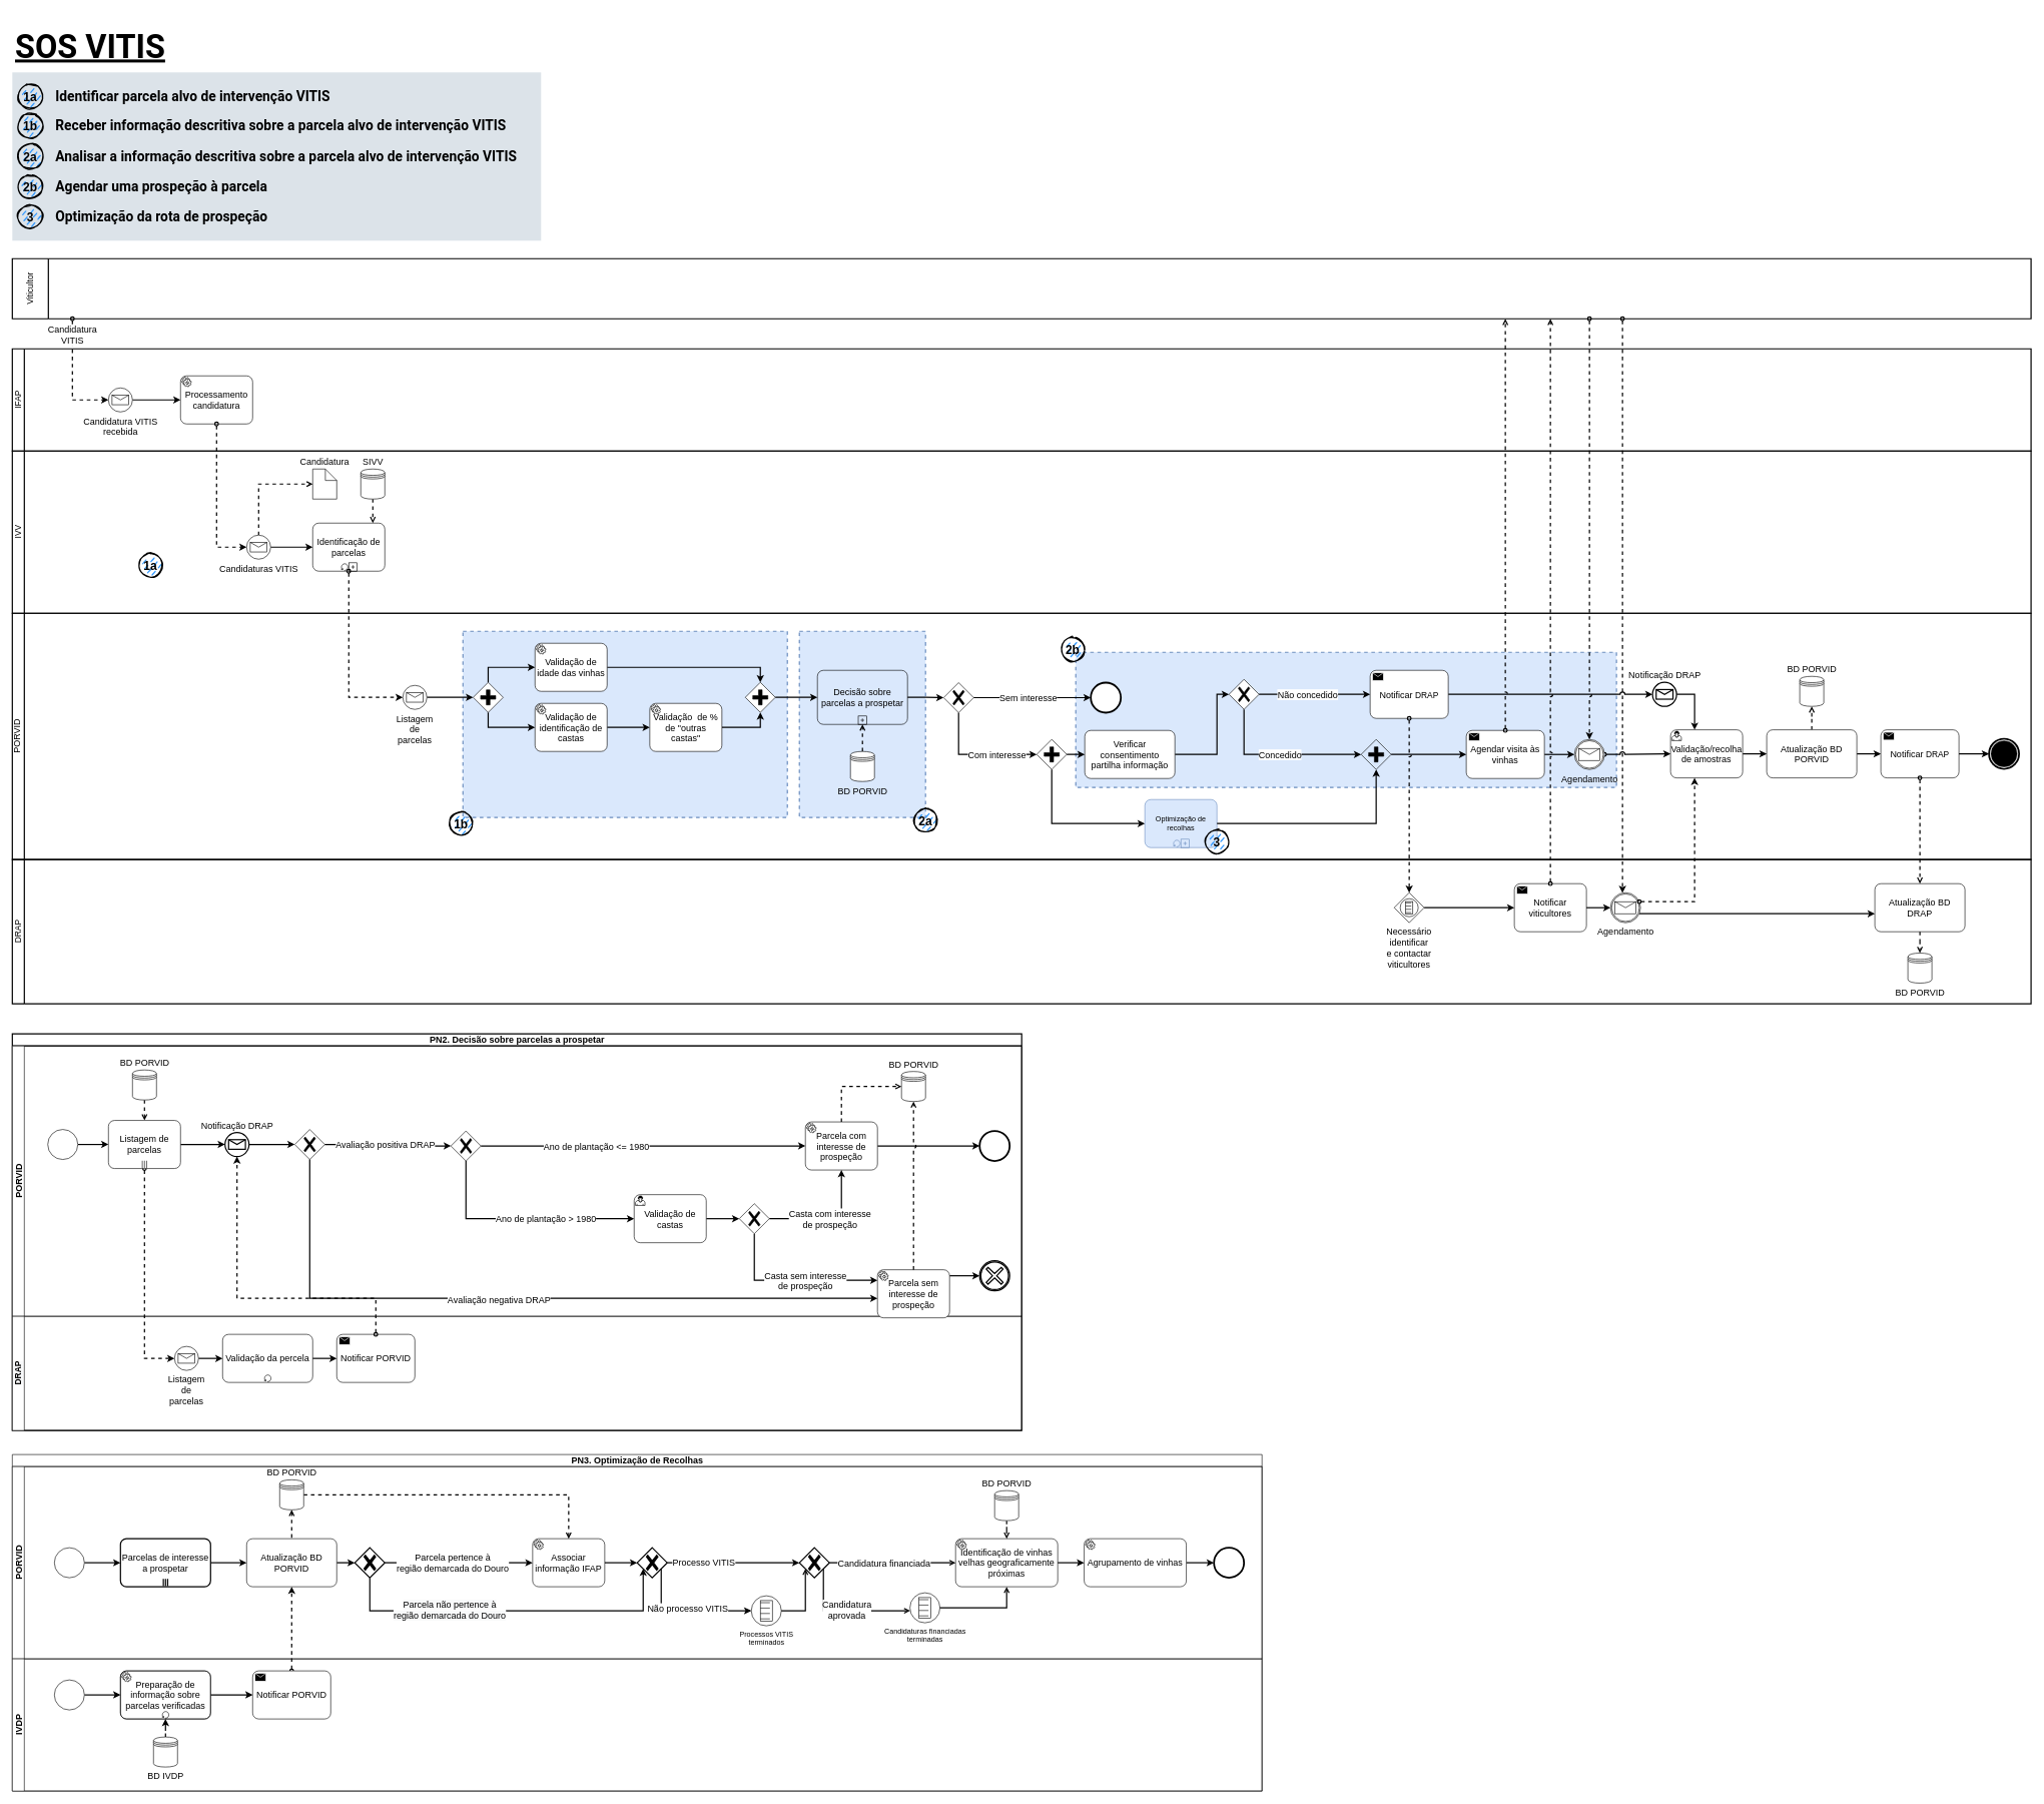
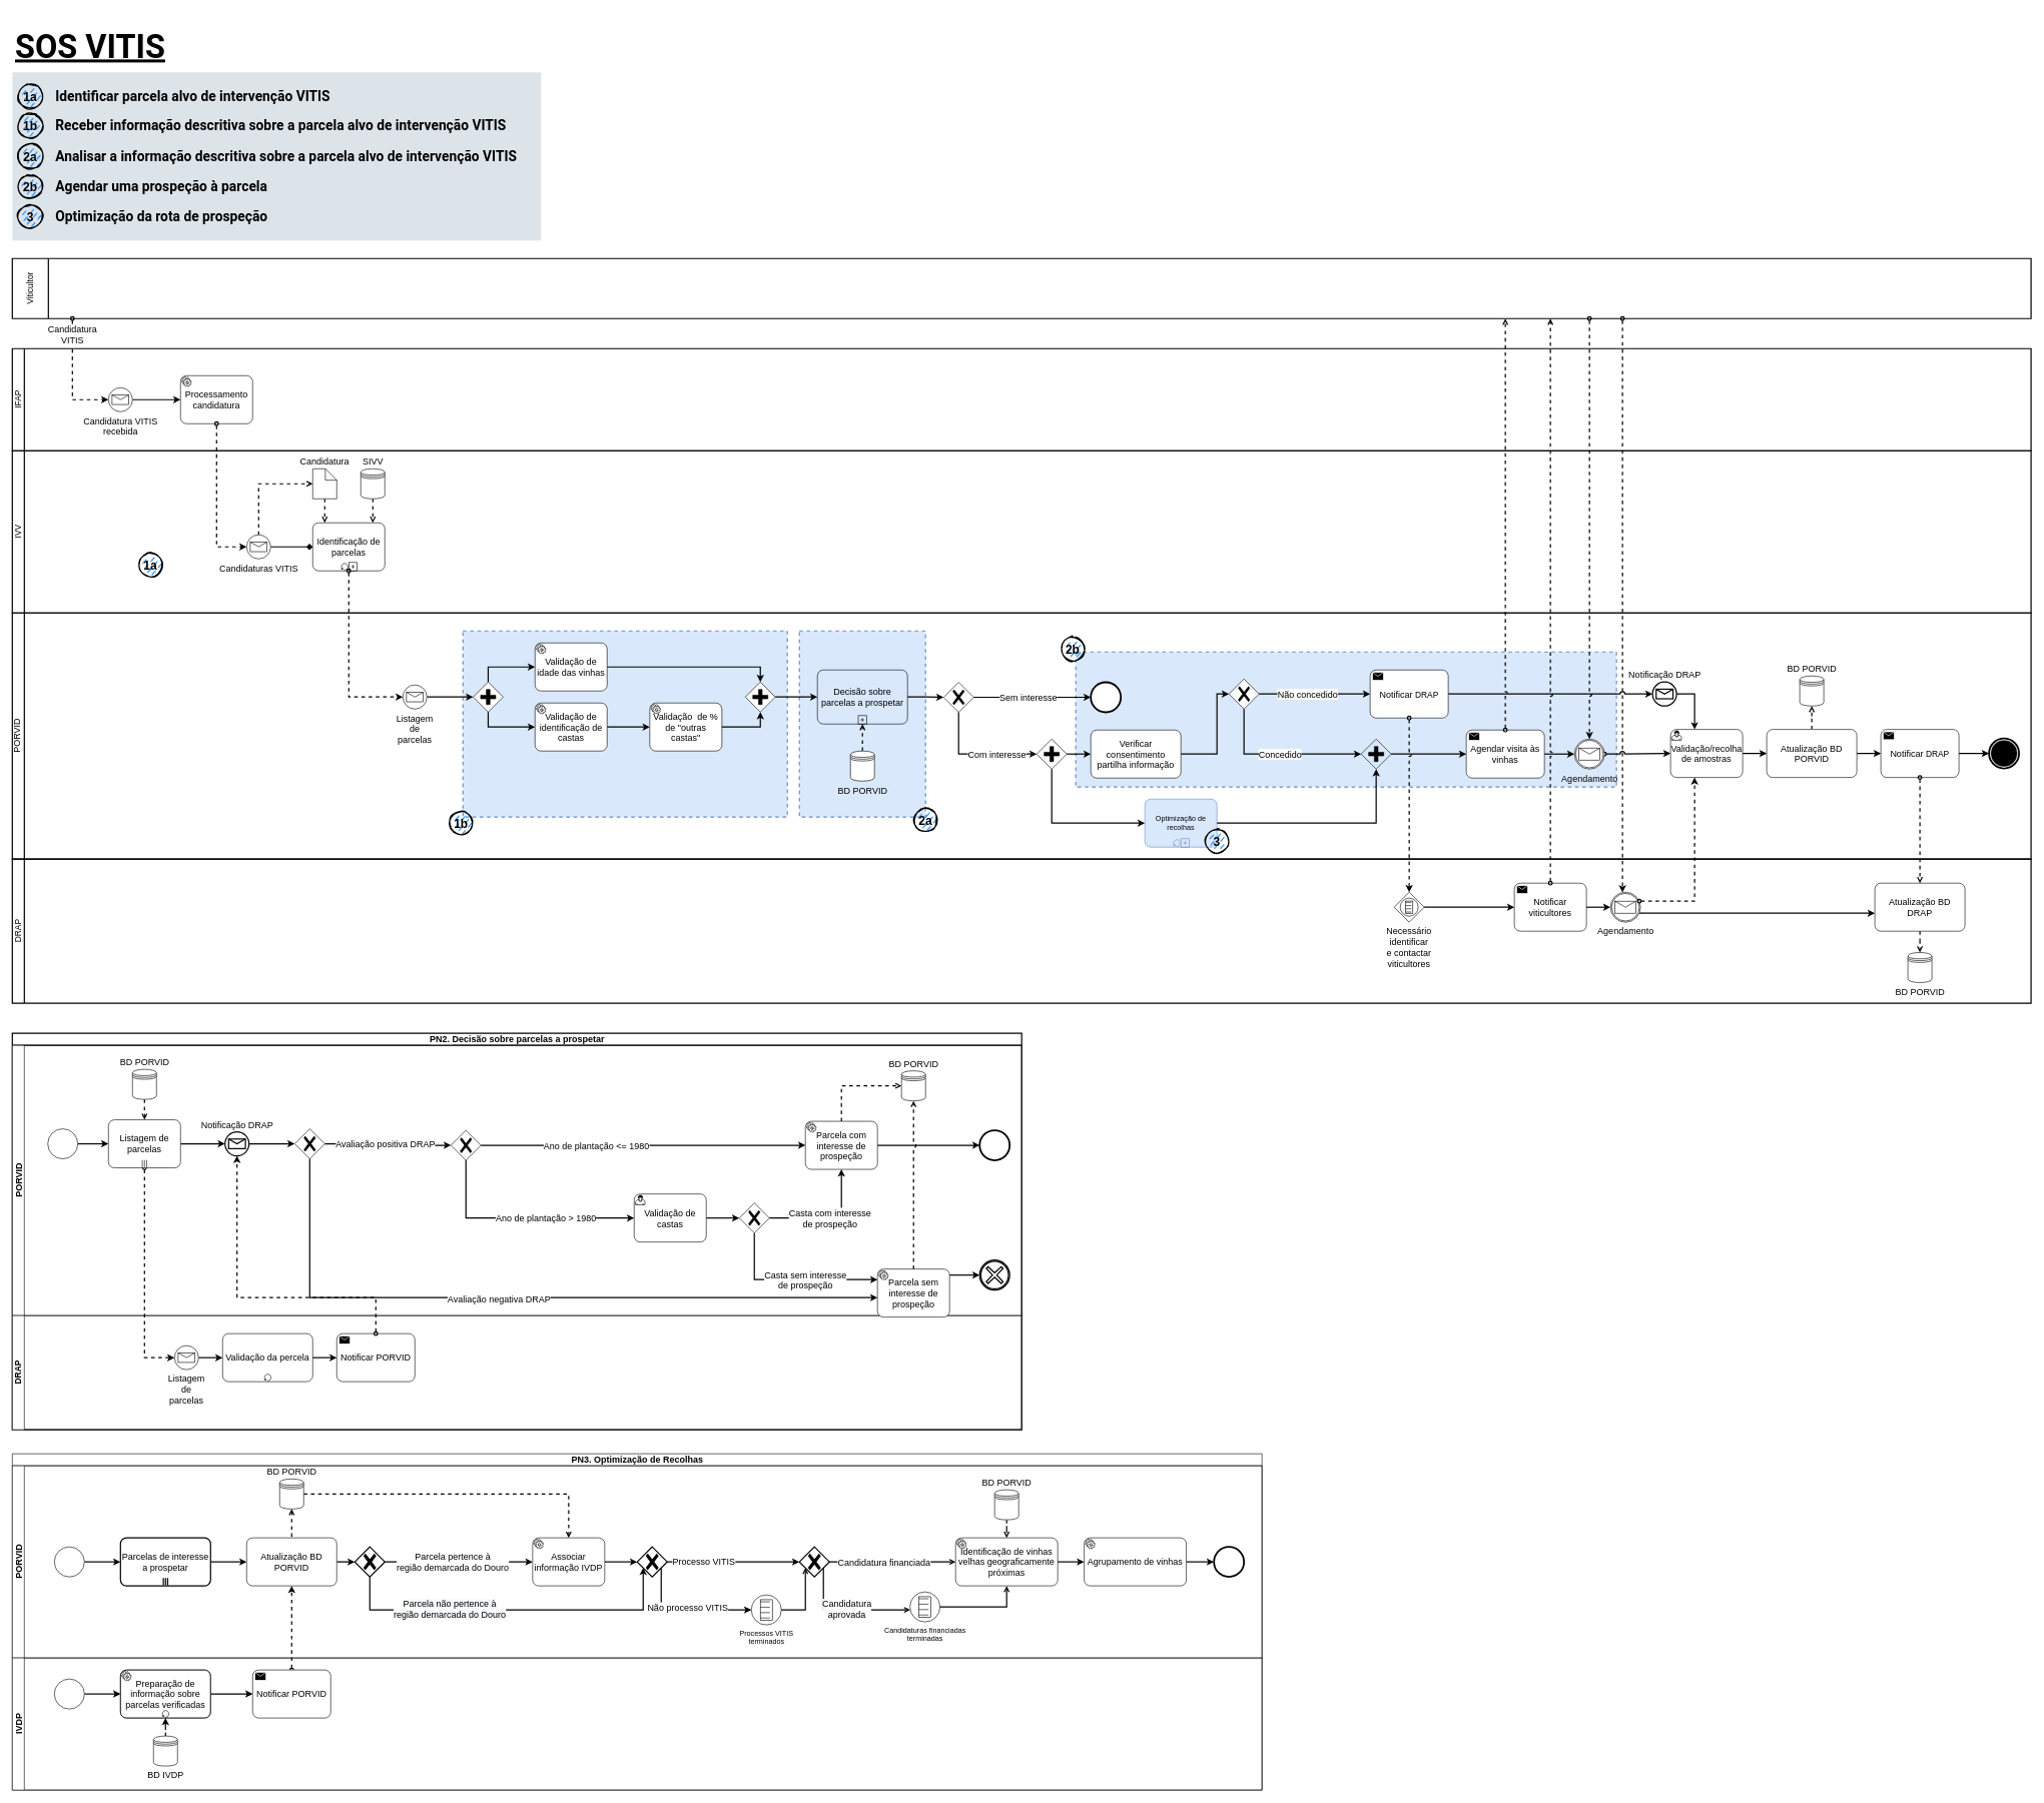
+ <mxCell id="14" style="edgeStyle=orthogonalEdgeStyle;rounded=0;jumpStyle=none;orthogonalLoop=1;jettySize=auto;html=1;dashed=1;fontSize=15;startArrow=none;startFill=0;endArrow=open;endFill=0;strokeWidth=2;" parent="9" source="15" target="13" edge="1"><mxGeometry relative="1" as="geometry"><Array as="points"><mxPoint x="520" y="110" /><mxPoint x="520" y="110" /></Array></mxGeometry></mxCell>
- <mxCell id="10" value="" style="edgeStyle=orthogonalEdgeStyle;rounded=0;jumpStyle=none;orthogonalLoop=1;jettySize=auto;html=1;fontSize=15;startArrow=none;startFill=0;strokeWidth=2;" parent="9" source="12" target="13" edge="1"><mxGeometry relative="1" as="geometry" /></mxCell>
+ <mxCell id="10" value="" style="edgeStyle=orthogonalEdgeStyle;rounded=0;jumpStyle=none;orthogonalLoop=1;jettySize=auto;html=1;fontSize=15;startArrow=none;startFill=0;strokeWidth=2;endArrow=diamond;" parent="9" source="12" target="13" edge="1"><mxGeometry relative="1" as="geometry" /></mxCell>
- <mxCell id="40" value="Verificar consentimento partilha informação" style="points=[[0.25,0,0],[0.5,0,0],[0.75,0,0],[1,0.25,0],[1,0.5,0],[1,0.75,0],[0.75,1,0],[0.5,1,0],[0.25,1,0],[0,0.75,0],[0,0.5,0],[0,0.25,0]];shape=mxgraph.bpmn.task;whiteSpace=wrap;rectStyle=rounded;size=10;taskMarker=abstract;rounded=0;shadow=0;glass=0;sketch=0;fontSize=15;align=center;verticalAlign=middle;html=1;" parent="20" vertex="1"><mxGeometry x="1785" y="195" width="150" height="80" as="geometry" /></mxCell>
+ <mxCell id="40" value="Verificar consentimento partilha informação" style="points=[[0.25,0,0],[0.5,0,0],[0.75,0,0],[1,0.25,0],[1,0.5,0],[1,0.75,0],[0.75,1,0],[0.5,1,0],[0.25,1,0],[0,0.75,0],[0,0.5,0],[0,0.25,0]];shape=mxgraph.bpmn.task;whiteSpace=wrap;rectStyle=rounded;size=10;taskMarker=abstract;rounded=0;shadow=0;glass=0;sketch=0;fontSize=15;align=center;verticalAlign=middle;html=1;" parent="20" vertex="1"><mxGeometry x="1795" y="195" width="150" height="80" as="geometry" /></mxCell>
- <mxCell id="109" value="Associar informação IFAP" style="points=[[0.25,0,0],[0.5,0,0],[0.75,0,0],[1,0.25,0],[1,0.5,0],[1,0.75,0],[0.75,1,0],[0.5,1,0],[0.25,1,0],[0,0.75,0],[0,0.5,0],[0,0.25,0]];shape=mxgraph.bpmn.task;whiteSpace=wrap;rectStyle=rounded;size=10;taskMarker=service;fontSize=15;" vertex="1" parent="81"><mxGeometry x="866" y="120" width="120" height="80" as="geometry" /></mxCell>
+ <mxCell id="109" value="Associar informação IVDP" style="points=[[0.25,0,0],[0.5,0,0],[0.75,0,0],[1,0.25,0],[1,0.5,0],[1,0.75,0],[0.75,1,0],[0.5,1,0],[0.25,1,0],[0,0.75,0],[0,0.5,0],[0,0.25,0]];shape=mxgraph.bpmn.task;whiteSpace=wrap;rectStyle=rounded;size=10;taskMarker=service;fontSize=15;" vertex="1" parent="81"><mxGeometry x="866" y="120" width="120" height="80" as="geometry" /></mxCell>
